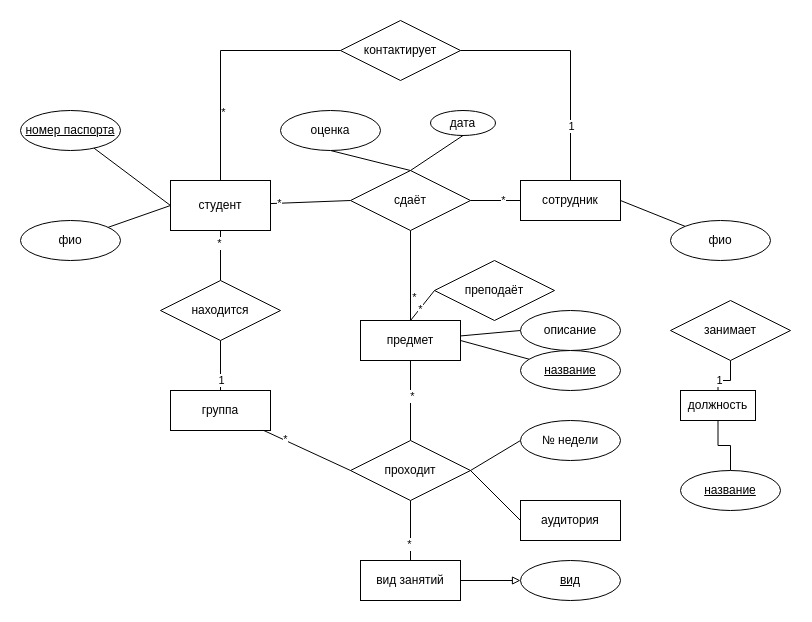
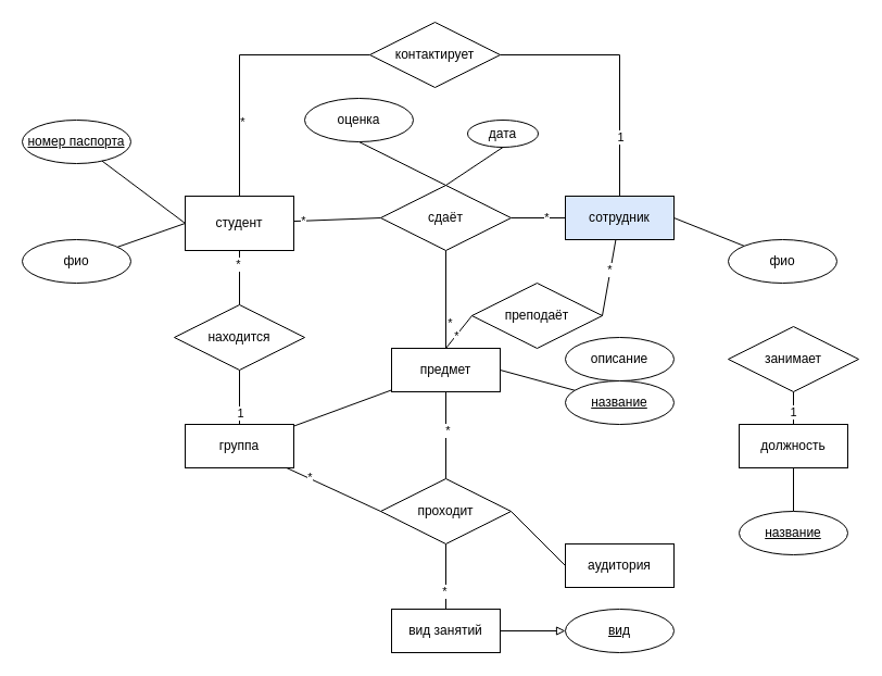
- <mxCell id="27" value="оценка" style="ellipse;whiteSpace=wrap;html=1;align=center;" vertex="1" parent="1"><mxGeometry x="280" y="110" width="100" height="40" as="geometry" /></mxCell>
+ <mxCell id="27" value="оценка" style="ellipse;whiteSpace=wrap;html=1;align=center;" vertex="1" parent="1"><mxGeometry x="280" y="90" width="100" height="40" as="geometry" /></mxCell>
- <mxCell id="25" value="сотрудник" style="whiteSpace=wrap;html=1;align=center;" vertex="1" parent="1"><mxGeometry x="520" y="180" width="100" height="40" as="geometry" /></mxCell>
+ <mxCell id="25" value="сотрудник" style="whiteSpace=wrap;html=1;align=center;fillColor=#dae8fc;" vertex="1" parent="1"><mxGeometry x="520" y="180" width="100" height="40" as="geometry" /></mxCell>
+ <mxCell id="39" style="rounded=0;orthogonalLoop=1;jettySize=auto;html=1;entryX=1;entryY=0.5;entryDx=0;entryDy=0;endArrow=none;endFill=0;" edge="1" parent="1" source="25" target="32"><mxGeometry relative="1" as="geometry" /></mxCell>
+ <mxCell id="40" value="*" style="edgeLabel;html=1;align=center;verticalAlign=middle;resizable=0;points=[];" vertex="1" connectable="0" parent="39"><mxGeometry x="-0.225" y="-1" relative="1" as="geometry"><mxPoint as="offset" /></mxGeometry></mxCell>
- <mxCell id="35" style="rounded=0;orthogonalLoop=1;jettySize=auto;html=1;entryX=0;entryY=0.5;entryDx=0;entryDy=0;endArrow=none;endFill=0;" edge="1" parent="1" source="38" target="41"><mxGeometry relative="1" as="geometry" /></mxCell>
+ <mxCell id="35" style="rounded=0;orthogonalLoop=1;jettySize=auto;html=1;endArrow=none;endFill=0;" edge="1" parent="1" source="38" target="21"><mxGeometry relative="1" as="geometry" /></mxCell>
- <mxCell id="60" value="должность" style="whiteSpace=wrap;html=1;align=center;" vertex="1" parent="1"><mxGeometry x="680" y="390" width="75" height="30" as="geometry" /></mxCell>
+ <mxCell id="60" value="должность" style="whiteSpace=wrap;html=1;align=center;" vertex="1" parent="1"><mxGeometry x="680" y="390" width="100" height="40" as="geometry" /></mxCell>
- <mxCell id="50" value="№ недели" style="ellipse;whiteSpace=wrap;html=1;align=center;" vertex="1" parent="1"><mxGeometry x="520" y="420" width="100" height="40" as="geometry" /></mxCell>
- <mxCell id="49" style="rounded=0;orthogonalLoop=1;jettySize=auto;html=1;entryX=1;entryY=0.5;entryDx=0;entryDy=0;endArrow=none;endFill=0;exitX=0;exitY=0.5;exitDx=0;exitDy=0;" edge="1" parent="1" source="50" target="46"><mxGeometry relative="1" as="geometry" /></mxCell>
